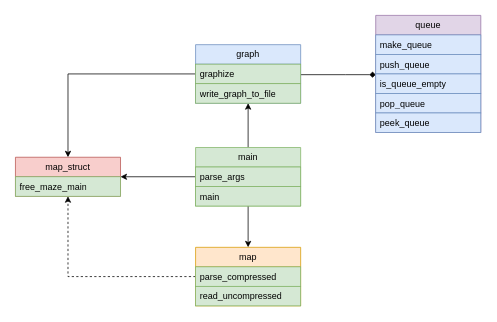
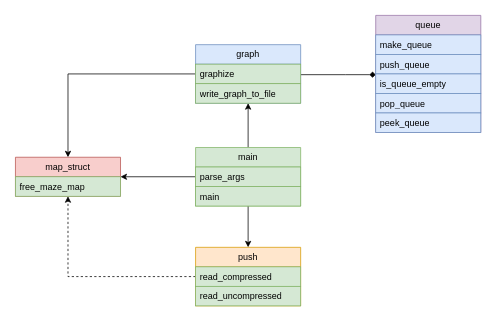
- <mxCell id="24" value="free_maze_main" style="text;strokeColor=#82b366;fillColor=#d5e8d4;align=left;verticalAlign=top;spacingLeft=4;spacingRight=4;overflow=hidden;rotatable=0;points=[[0,0.5],[1,0.5]];portConstraint=eastwest;whiteSpace=wrap;html=1;" vertex="1" parent="23"><mxGeometry y="26" width="140" height="26" as="geometry" /></mxCell>
+ <mxCell id="24" value="free_maze_map" style="text;strokeColor=#82b366;fillColor=#d5e8d4;align=left;verticalAlign=top;spacingLeft=4;spacingRight=4;overflow=hidden;rotatable=0;points=[[0,0.5],[1,0.5]];portConstraint=eastwest;whiteSpace=wrap;html=1;" vertex="1" parent="23"><mxGeometry y="26" width="140" height="26" as="geometry" /></mxCell>
- <mxCell id="9" value="map" style="swimlane;fontStyle=0;childLayout=stackLayout;horizontal=1;startSize=26;fillColor=#ffe6cc;horizontalStack=0;resizeParent=1;resizeParentMax=0;resizeLast=0;collapsible=1;marginBottom=0;whiteSpace=wrap;html=1;strokeColor=#d79b00;" parent="1" vertex="1"><mxGeometry x="260" y="329" width="140" height="78" as="geometry" /></mxCell>
+ <mxCell id="9" value="push" style="swimlane;fontStyle=0;childLayout=stackLayout;horizontal=1;startSize=26;fillColor=#ffe6cc;horizontalStack=0;resizeParent=1;resizeParentMax=0;resizeLast=0;collapsible=1;marginBottom=0;whiteSpace=wrap;html=1;strokeColor=#d79b00;" parent="1" vertex="1"><mxGeometry x="260" y="329" width="140" height="78" as="geometry" /></mxCell>
- <mxCell id="10" value="parse_compressed&lt;div&gt;&lt;br&gt;&lt;/div&gt;" style="text;strokeColor=#82b366;fillColor=#d5e8d4;align=left;verticalAlign=top;spacingLeft=4;spacingRight=4;overflow=hidden;rotatable=0;points=[[0,0.5],[1,0.5]];portConstraint=eastwest;whiteSpace=wrap;html=1;" parent="9" vertex="1"><mxGeometry y="26" width="140" height="26" as="geometry" /></mxCell>
+ <mxCell id="10" value="read_compressed&lt;div&gt;&lt;br&gt;&lt;/div&gt;" style="text;strokeColor=#82b366;fillColor=#d5e8d4;align=left;verticalAlign=top;spacingLeft=4;spacingRight=4;overflow=hidden;rotatable=0;points=[[0,0.5],[1,0.5]];portConstraint=eastwest;whiteSpace=wrap;html=1;" parent="9" vertex="1"><mxGeometry y="26" width="140" height="26" as="geometry" /></mxCell>
